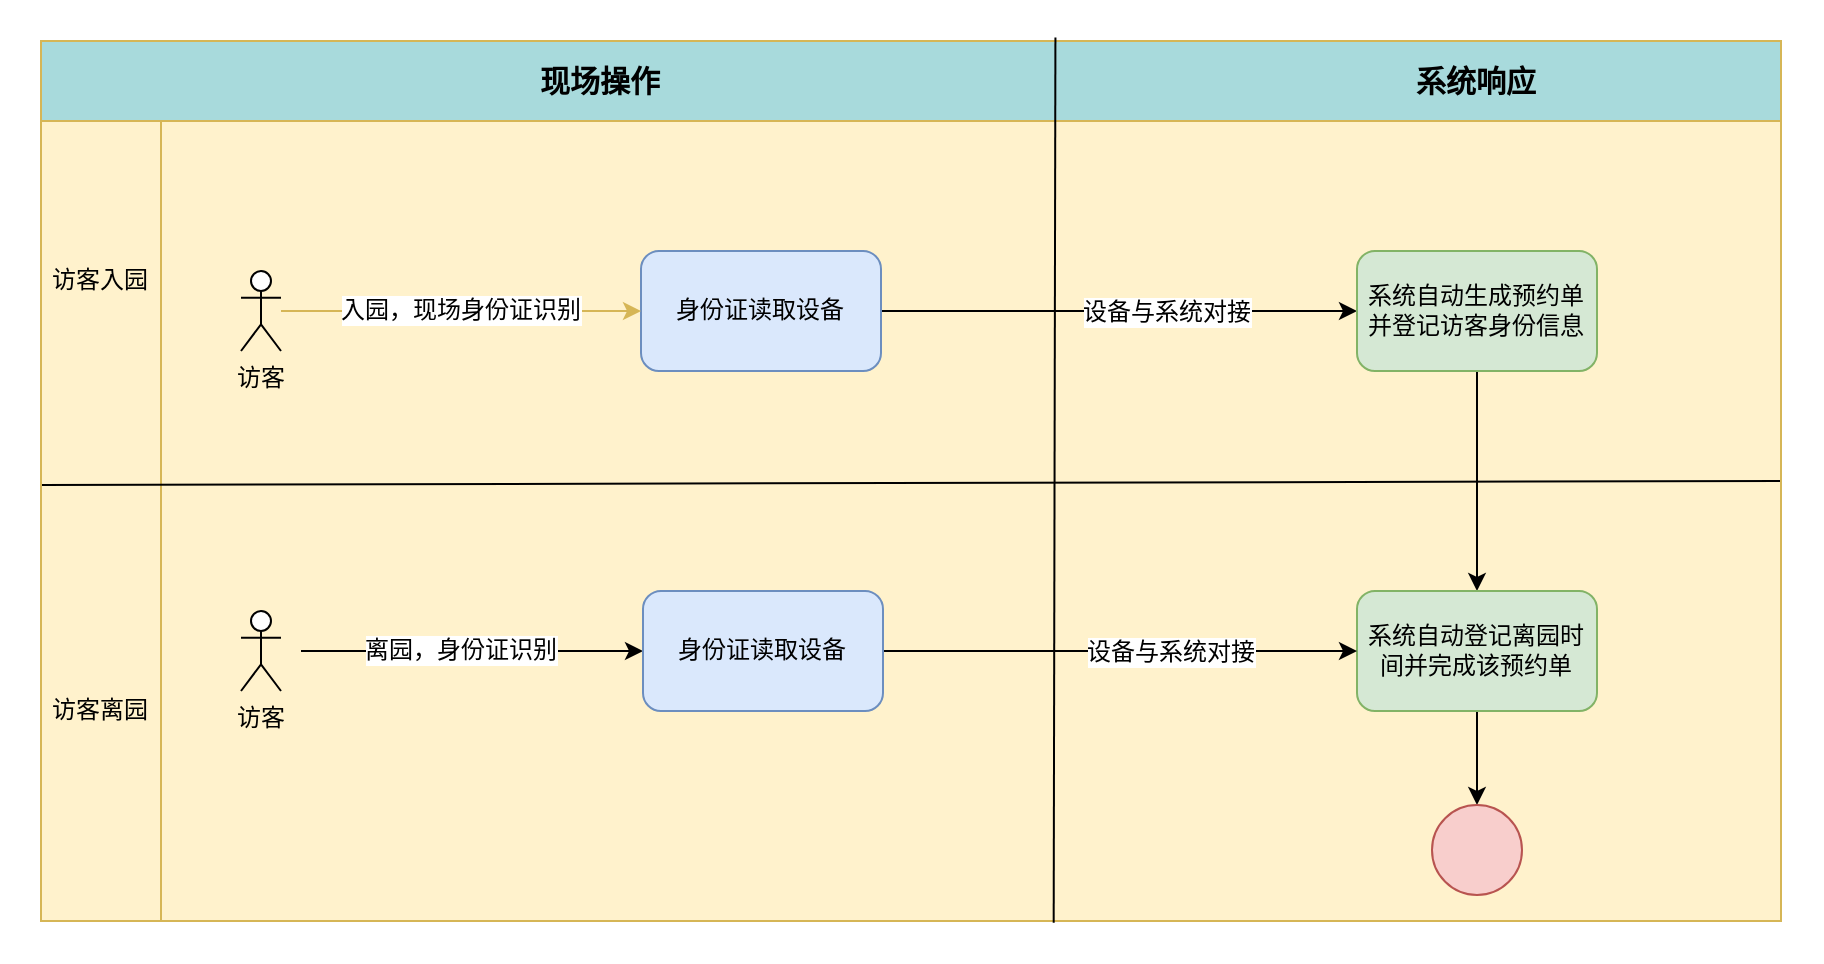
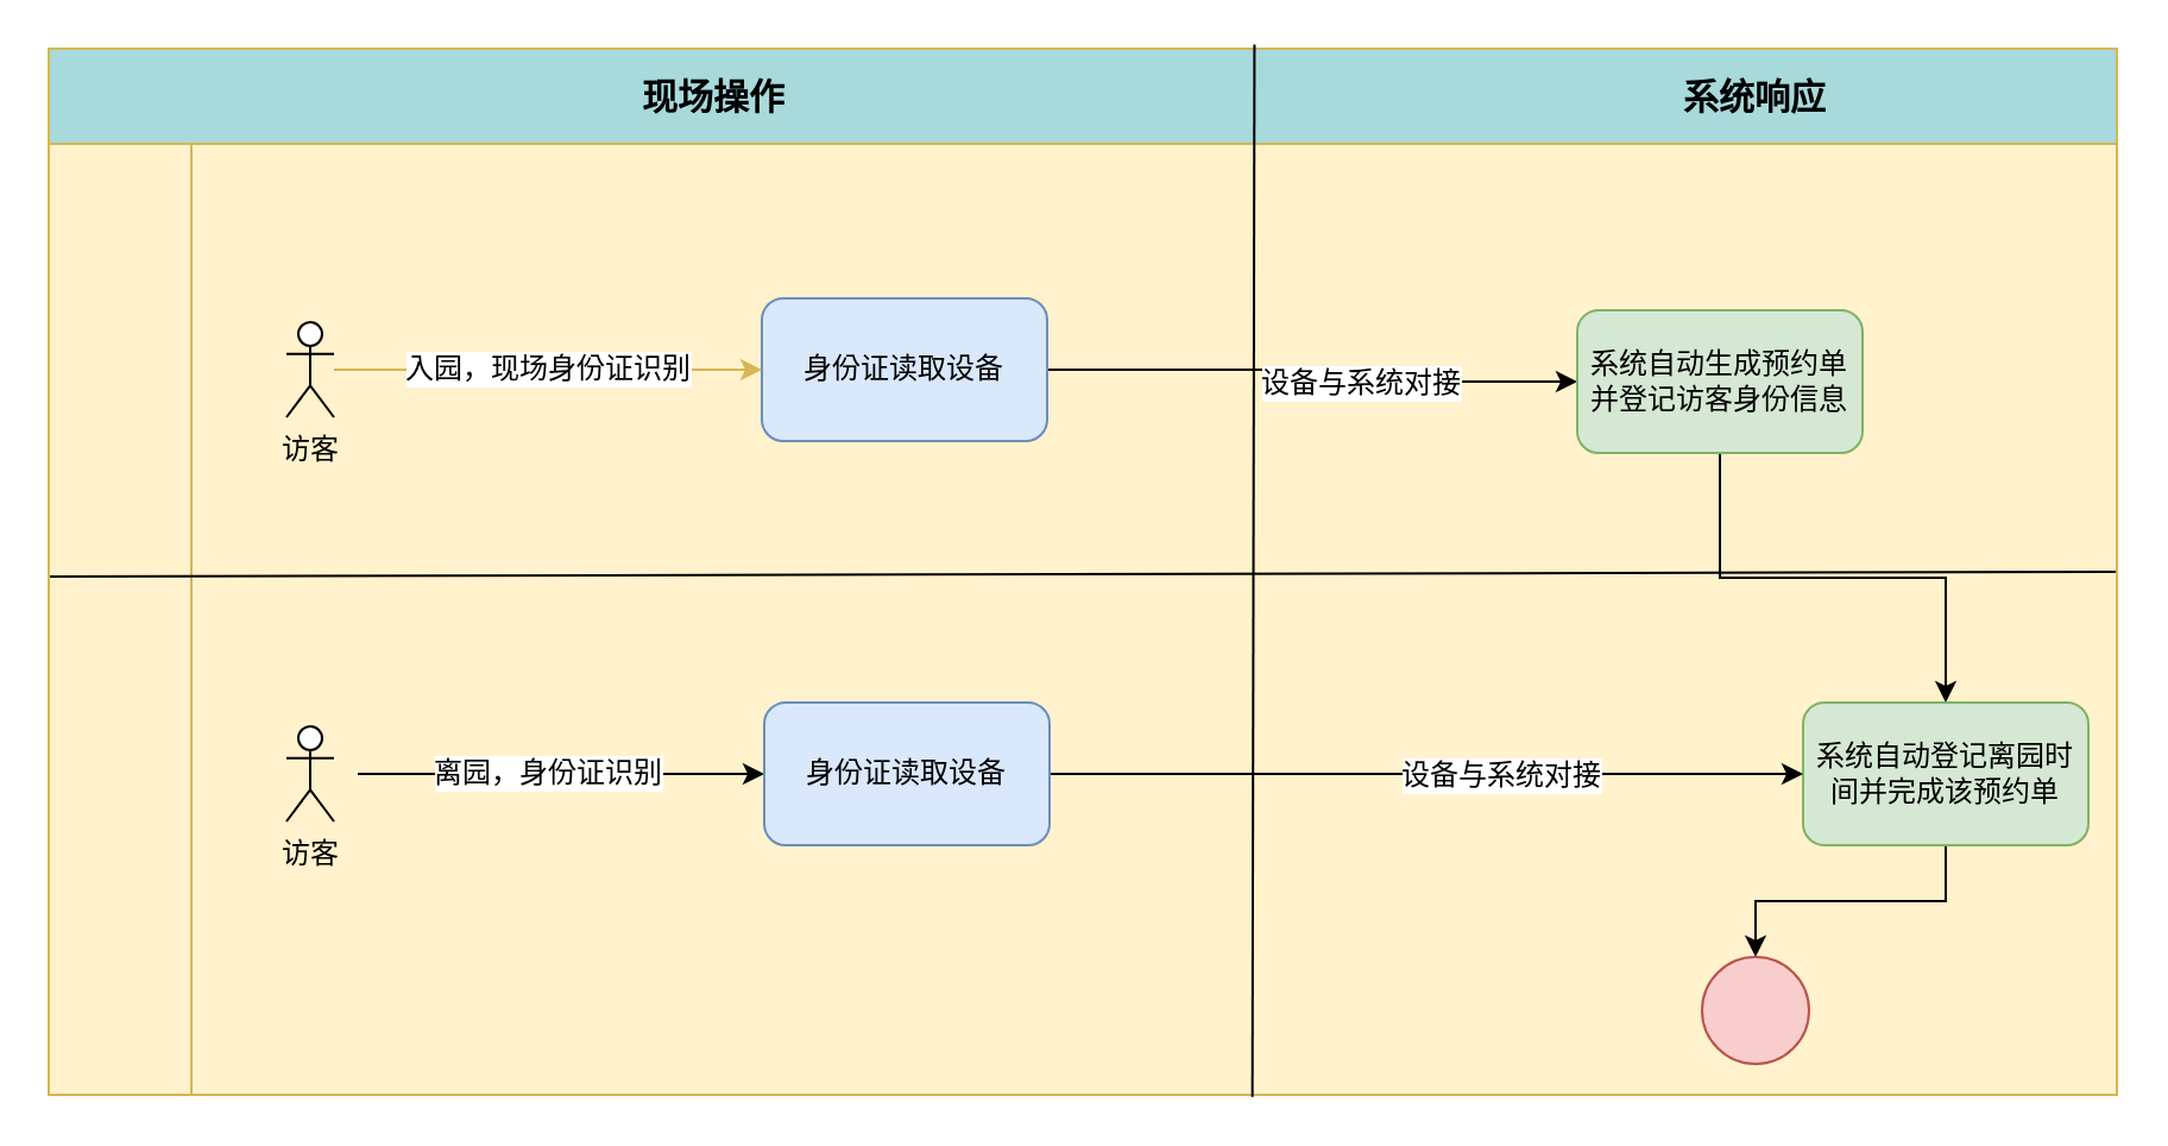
- <mxCell id="20" value="访客入园" style="text;html=1;strokeColor=none;fillColor=none;align=center;verticalAlign=middle;whiteSpace=wrap;rounded=0;fontSize=12;" parent="1" vertex="1"><mxGeometry x="20" y="125" width="60" height="30" as="geometry" /></mxCell>
- <mxCell id="9" value="系统自动生成预约单并登记访客身份信息" style="rounded=1;whiteSpace=wrap;html=1;fillColor=#d5e8d4;strokeColor=#82b366;fontSize=12;" parent="1" vertex="1"><mxGeometry x="678" y="125" width="120" height="60" as="geometry" /></mxCell>
+ <mxCell id="9" value="系统自动生成预约单并登记访客身份信息" style="rounded=1;whiteSpace=wrap;html=1;fillColor=#d5e8d4;strokeColor=#82b366;fontSize=12;" parent="1" vertex="1"><mxGeometry x="663" y="130" width="120" height="60" as="geometry" /></mxCell>
- <mxCell id="11" value="系统自动登记离园时间并完成该预约单" style="rounded=1;whiteSpace=wrap;html=1;fillColor=#d5e8d4;strokeColor=#82b366;fontSize=12;" parent="1" vertex="1"><mxGeometry x="678" y="295" width="120" height="60" as="geometry" /></mxCell>
+ <mxCell id="11" value="系统自动登记离园时间并完成该预约单" style="rounded=1;whiteSpace=wrap;html=1;fillColor=#d5e8d4;strokeColor=#82b366;fontSize=12;" parent="1" vertex="1"><mxGeometry x="758" y="295" width="120" height="60" as="geometry" /></mxCell>
- <mxCell id="21" value="访客离园" style="text;html=1;strokeColor=none;fillColor=none;align=center;verticalAlign=middle;whiteSpace=wrap;rounded=0;fontSize=12;" parent="1" vertex="1"><mxGeometry x="20" y="340" width="60" height="30" as="geometry" /></mxCell>
